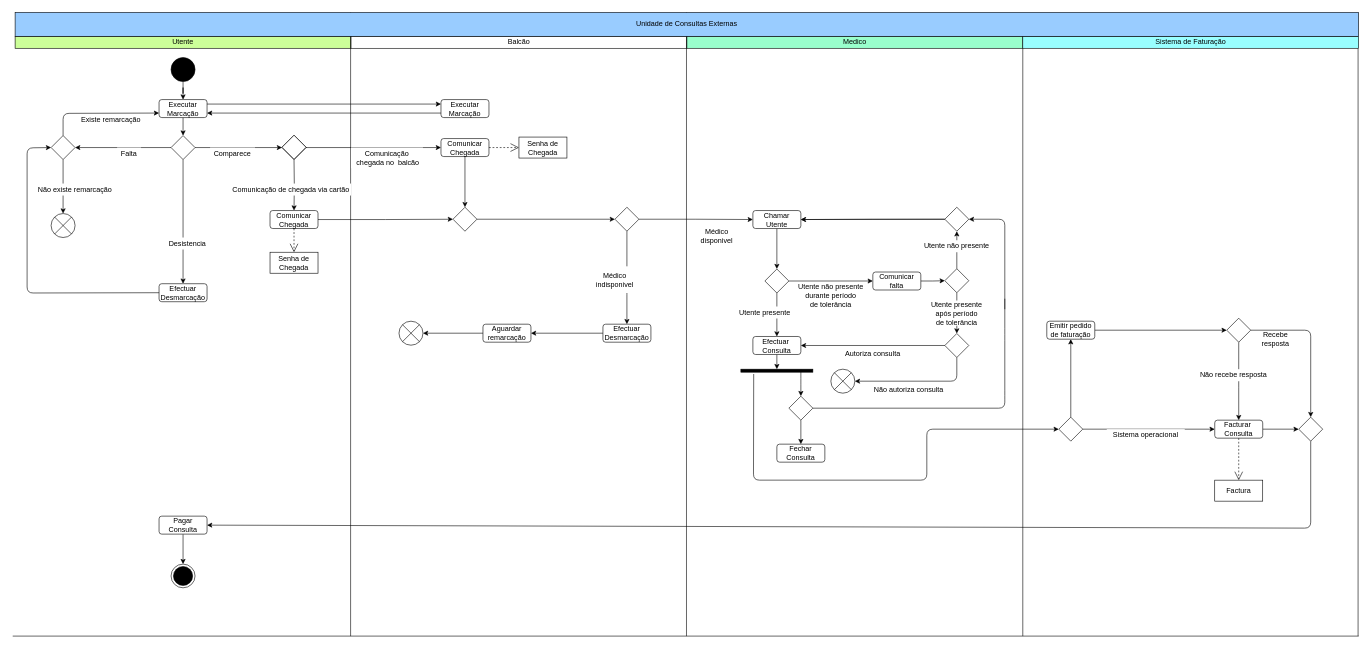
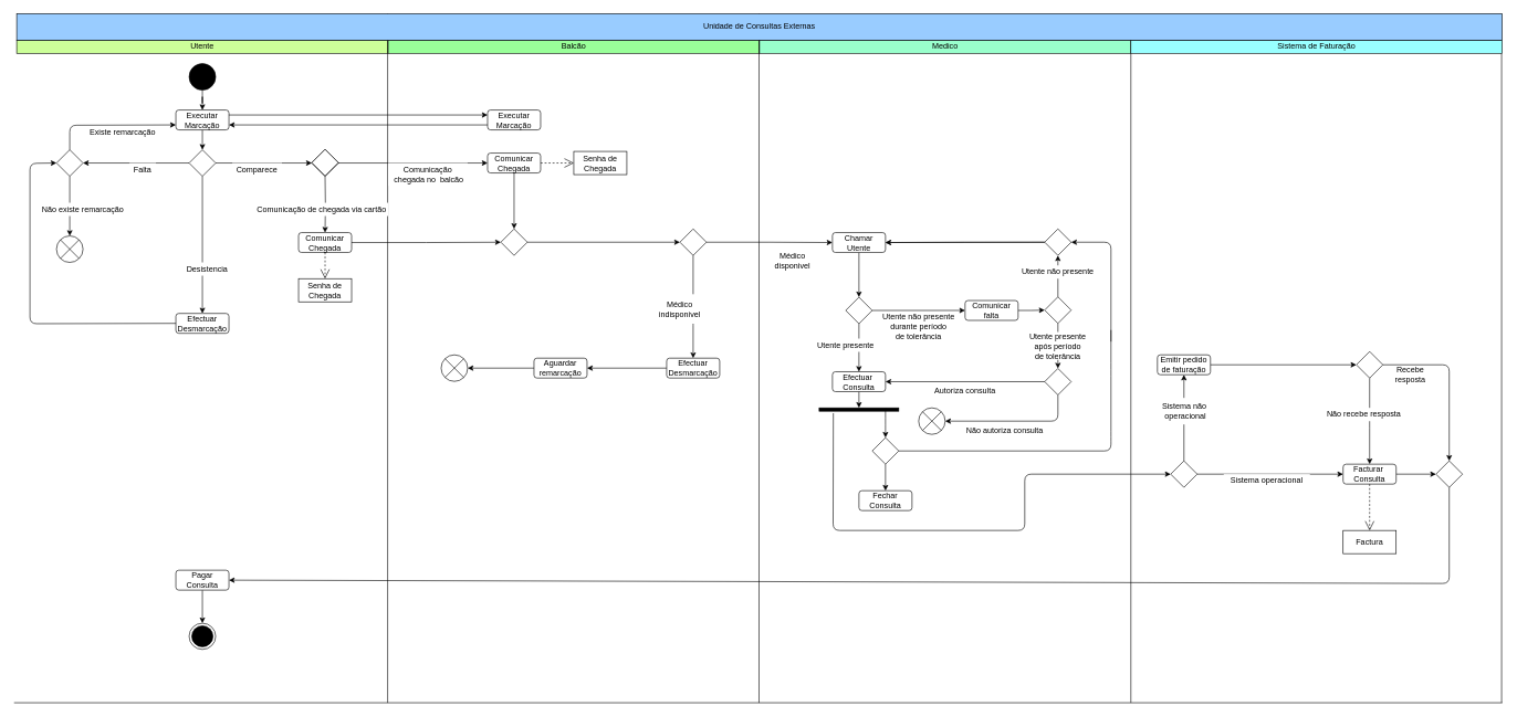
- <mxCell id="3" value="Balcão" style="rounded=0;whiteSpace=wrap;html=1;fillColor=#ffffff;" parent="1" vertex="1"><mxGeometry x="584" y="60" width="560" height="20" as="geometry" /></mxCell>
+ <mxCell id="3" value="Balcão" style="rounded=0;whiteSpace=wrap;html=1;fillColor=#99FF99;" parent="1" vertex="1"><mxGeometry x="584" y="60" width="560" height="20" as="geometry" /></mxCell>
+ <mxCell id="70" value="Sistema não&amp;nbsp;&lt;br&gt;operacional" style="text;html=1;strokeColor=none;align=center;verticalAlign=middle;whiteSpace=wrap;rounded=0;fillColor=#ffffff;" vertex="1" parent="1"><mxGeometry x="1744" y="600" width="85" height="40" as="geometry" /></mxCell>
